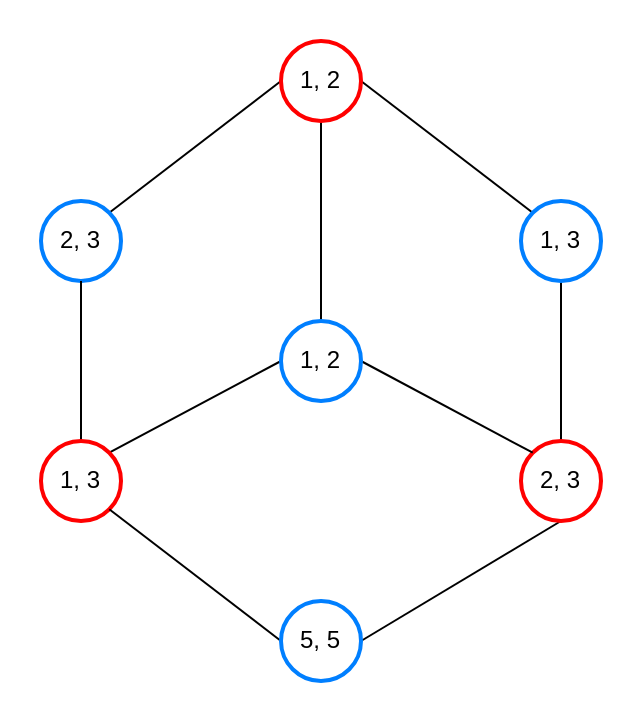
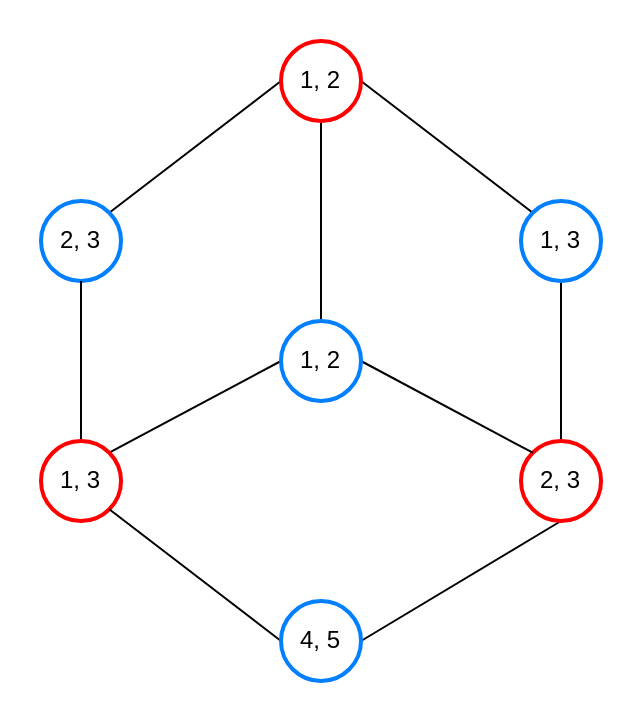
- <mxCell id="15" value="5, 5" style="ellipse;whiteSpace=wrap;html=1;aspect=fixed;strokeColor=#007FFF;strokeWidth=2;" vertex="1" parent="1"><mxGeometry x="140" y="300" width="40" height="40" as="geometry" /></mxCell>
+ <mxCell id="15" value="4, 5" style="ellipse;whiteSpace=wrap;html=1;aspect=fixed;strokeColor=#007FFF;strokeWidth=2;" vertex="1" parent="1"><mxGeometry x="140" y="300" width="40" height="40" as="geometry" /></mxCell>
